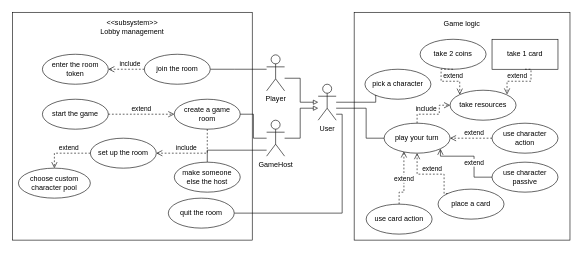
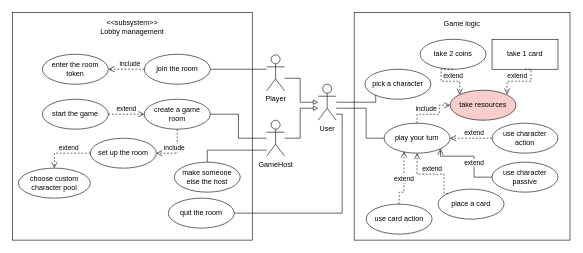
- <mxCell id="27" value="take resources" style="ellipse;whiteSpace=wrap;html=1;" parent="1" vertex="1"><mxGeometry x="750.03" y="150" width="110" height="50" as="geometry" /></mxCell>
+ <mxCell id="27" value="take resources" style="ellipse;whiteSpace=wrap;html=1;fillColor=#f8cecc;" parent="1" vertex="1"><mxGeometry x="750.03" y="150" width="110" height="50" as="geometry" /></mxCell>
- <mxCell id="7" value="create a game&lt;br&gt;room" style="ellipse;whiteSpace=wrap;html=1;" parent="1" vertex="1"><mxGeometry x="290" y="165" width="110" height="50" as="geometry" /></mxCell>
+ <mxCell id="7" value="create a game&lt;br&gt;room" style="ellipse;whiteSpace=wrap;html=1;" parent="1" vertex="1"><mxGeometry x="240" y="165" width="110" height="50" as="geometry" /></mxCell>
